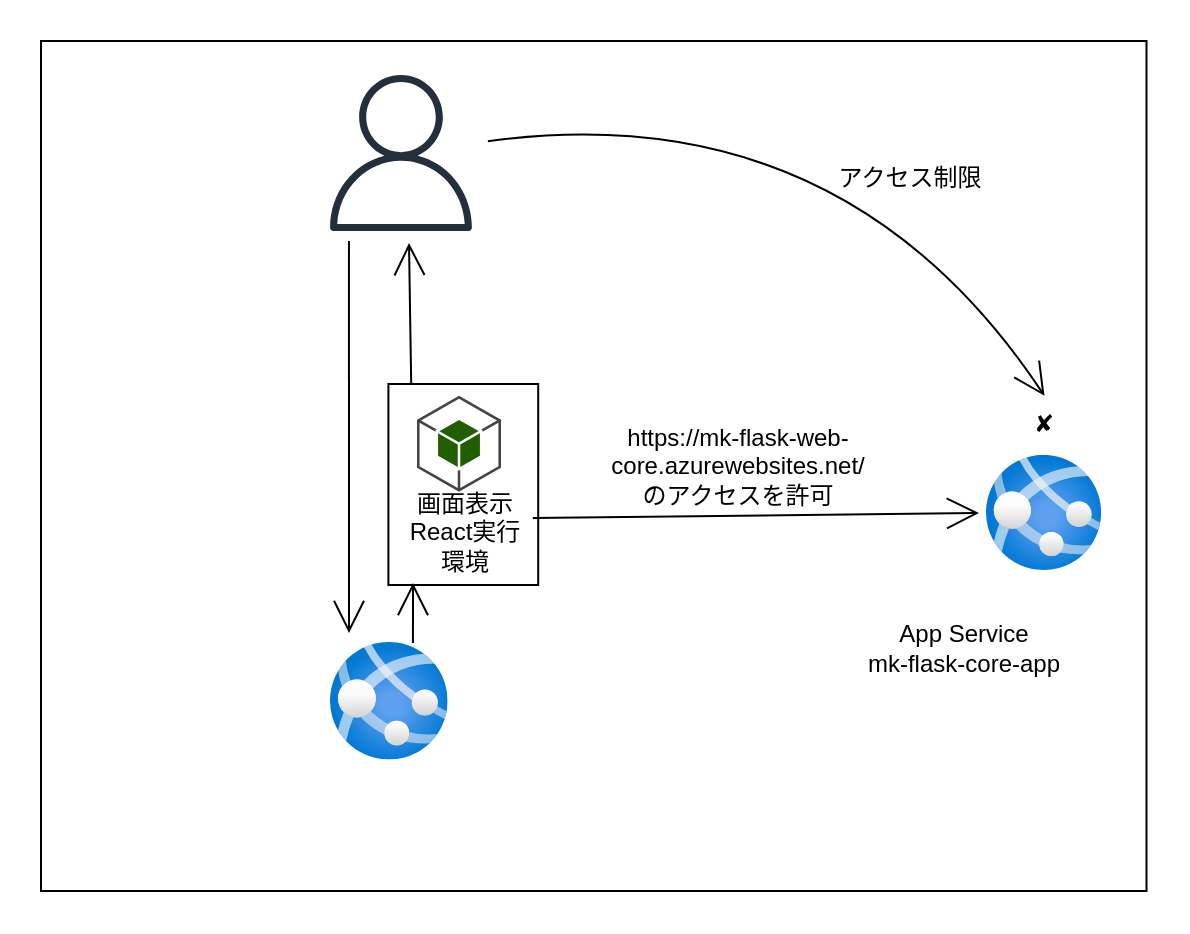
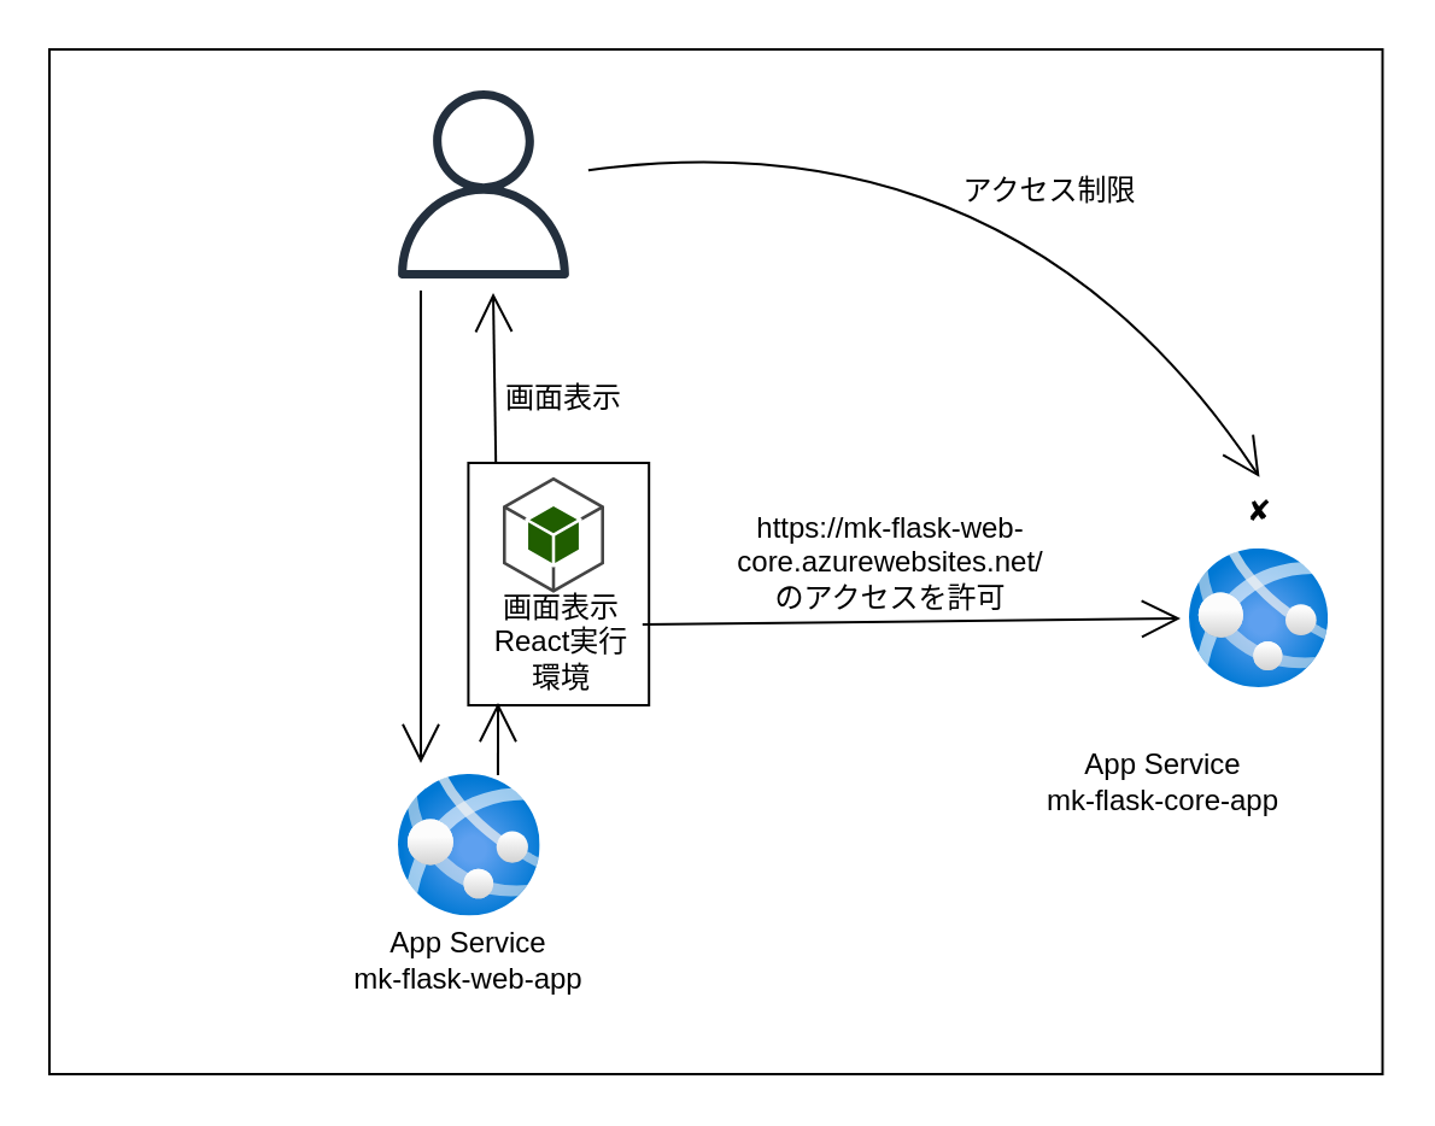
- <mxCell id="18" value="アクセス制限" style="text;strokeColor=none;fillColor=none;html=1;align=center;verticalAlign=middle;whiteSpace=wrap;rounded=0;" parent="1" vertex="1"><mxGeometry x="412" y="74" width="86" height="30" as="geometry" /></mxCell>
+ <mxCell id="18" value="アクセス制限" style="text;strokeColor=none;fillColor=none;html=1;align=center;verticalAlign=middle;whiteSpace=wrap;rounded=0;" parent="1" vertex="1"><mxGeometry x="392" y="64" width="86" height="30" as="geometry" /></mxCell>
+ <mxCell id="7" value="画面表示" style="text;strokeColor=none;fillColor=none;html=1;align=center;verticalAlign=middle;whiteSpace=wrap;rounded=0;" vertex="1" parent="2"><mxGeometry x="184.4" y="130" width="58.6" height="30" as="geometry" /></mxCell>
+ <mxCell id="12" value="App Service&lt;br&gt;mk-flask-web-app" style="text;strokeColor=none;fillColor=none;html=1;align=center;verticalAlign=middle;whiteSpace=wrap;rounded=0;" parent="2" vertex="1"><mxGeometry x="123.4" y="363" width="102" height="30" as="geometry" /></mxCell>
